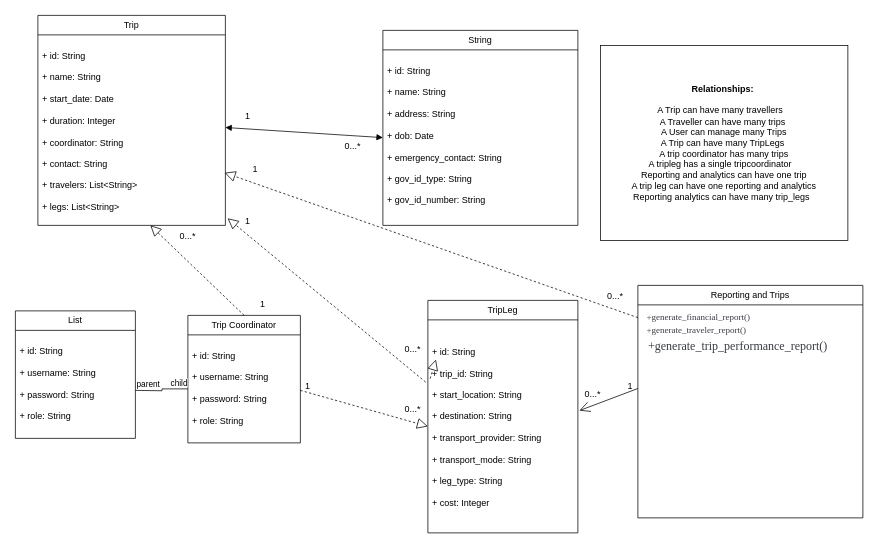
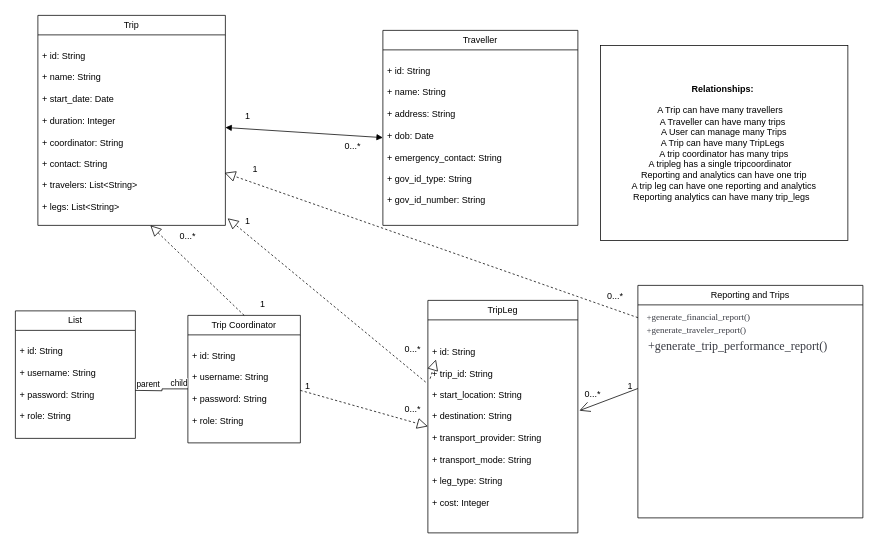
- <mxCell id="4" value="String" style="swimlane;fontStyle=0;childLayout=stackLayout;horizontal=1;startSize=26;fillColor=none;horizontalStack=0;resizeParent=1;resizeParentMax=0;resizeLast=0;collapsible=1;marginBottom=0;whiteSpace=wrap;html=1;" vertex="1" parent="1"><mxGeometry x="510" y="40" width="260" height="260" as="geometry" /></mxCell>
+ <mxCell id="4" value="Traveller" style="swimlane;fontStyle=0;childLayout=stackLayout;horizontal=1;startSize=26;fillColor=none;horizontalStack=0;resizeParent=1;resizeParentMax=0;resizeLast=0;collapsible=1;marginBottom=0;whiteSpace=wrap;html=1;" vertex="1" parent="1"><mxGeometry x="510" y="40" width="260" height="260" as="geometry" /></mxCell>
